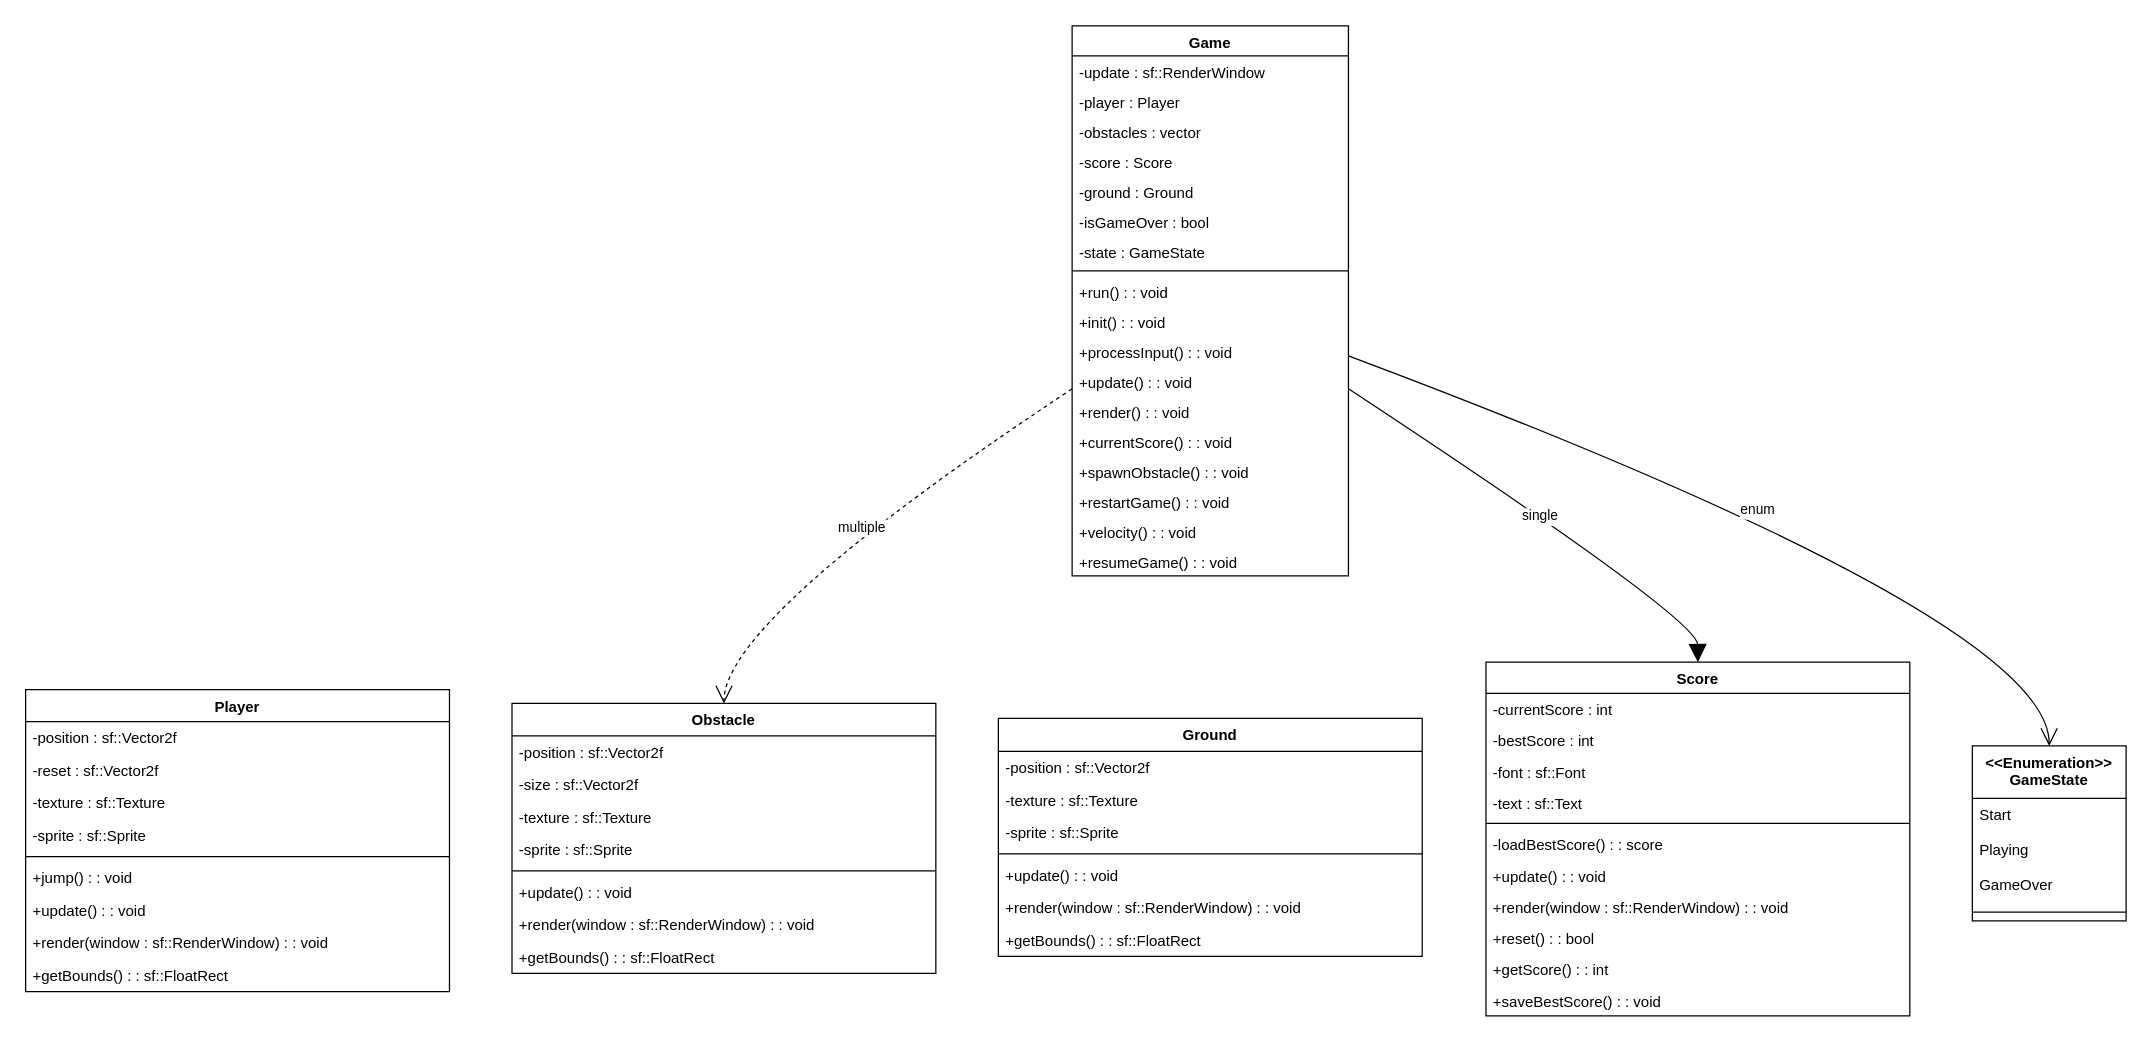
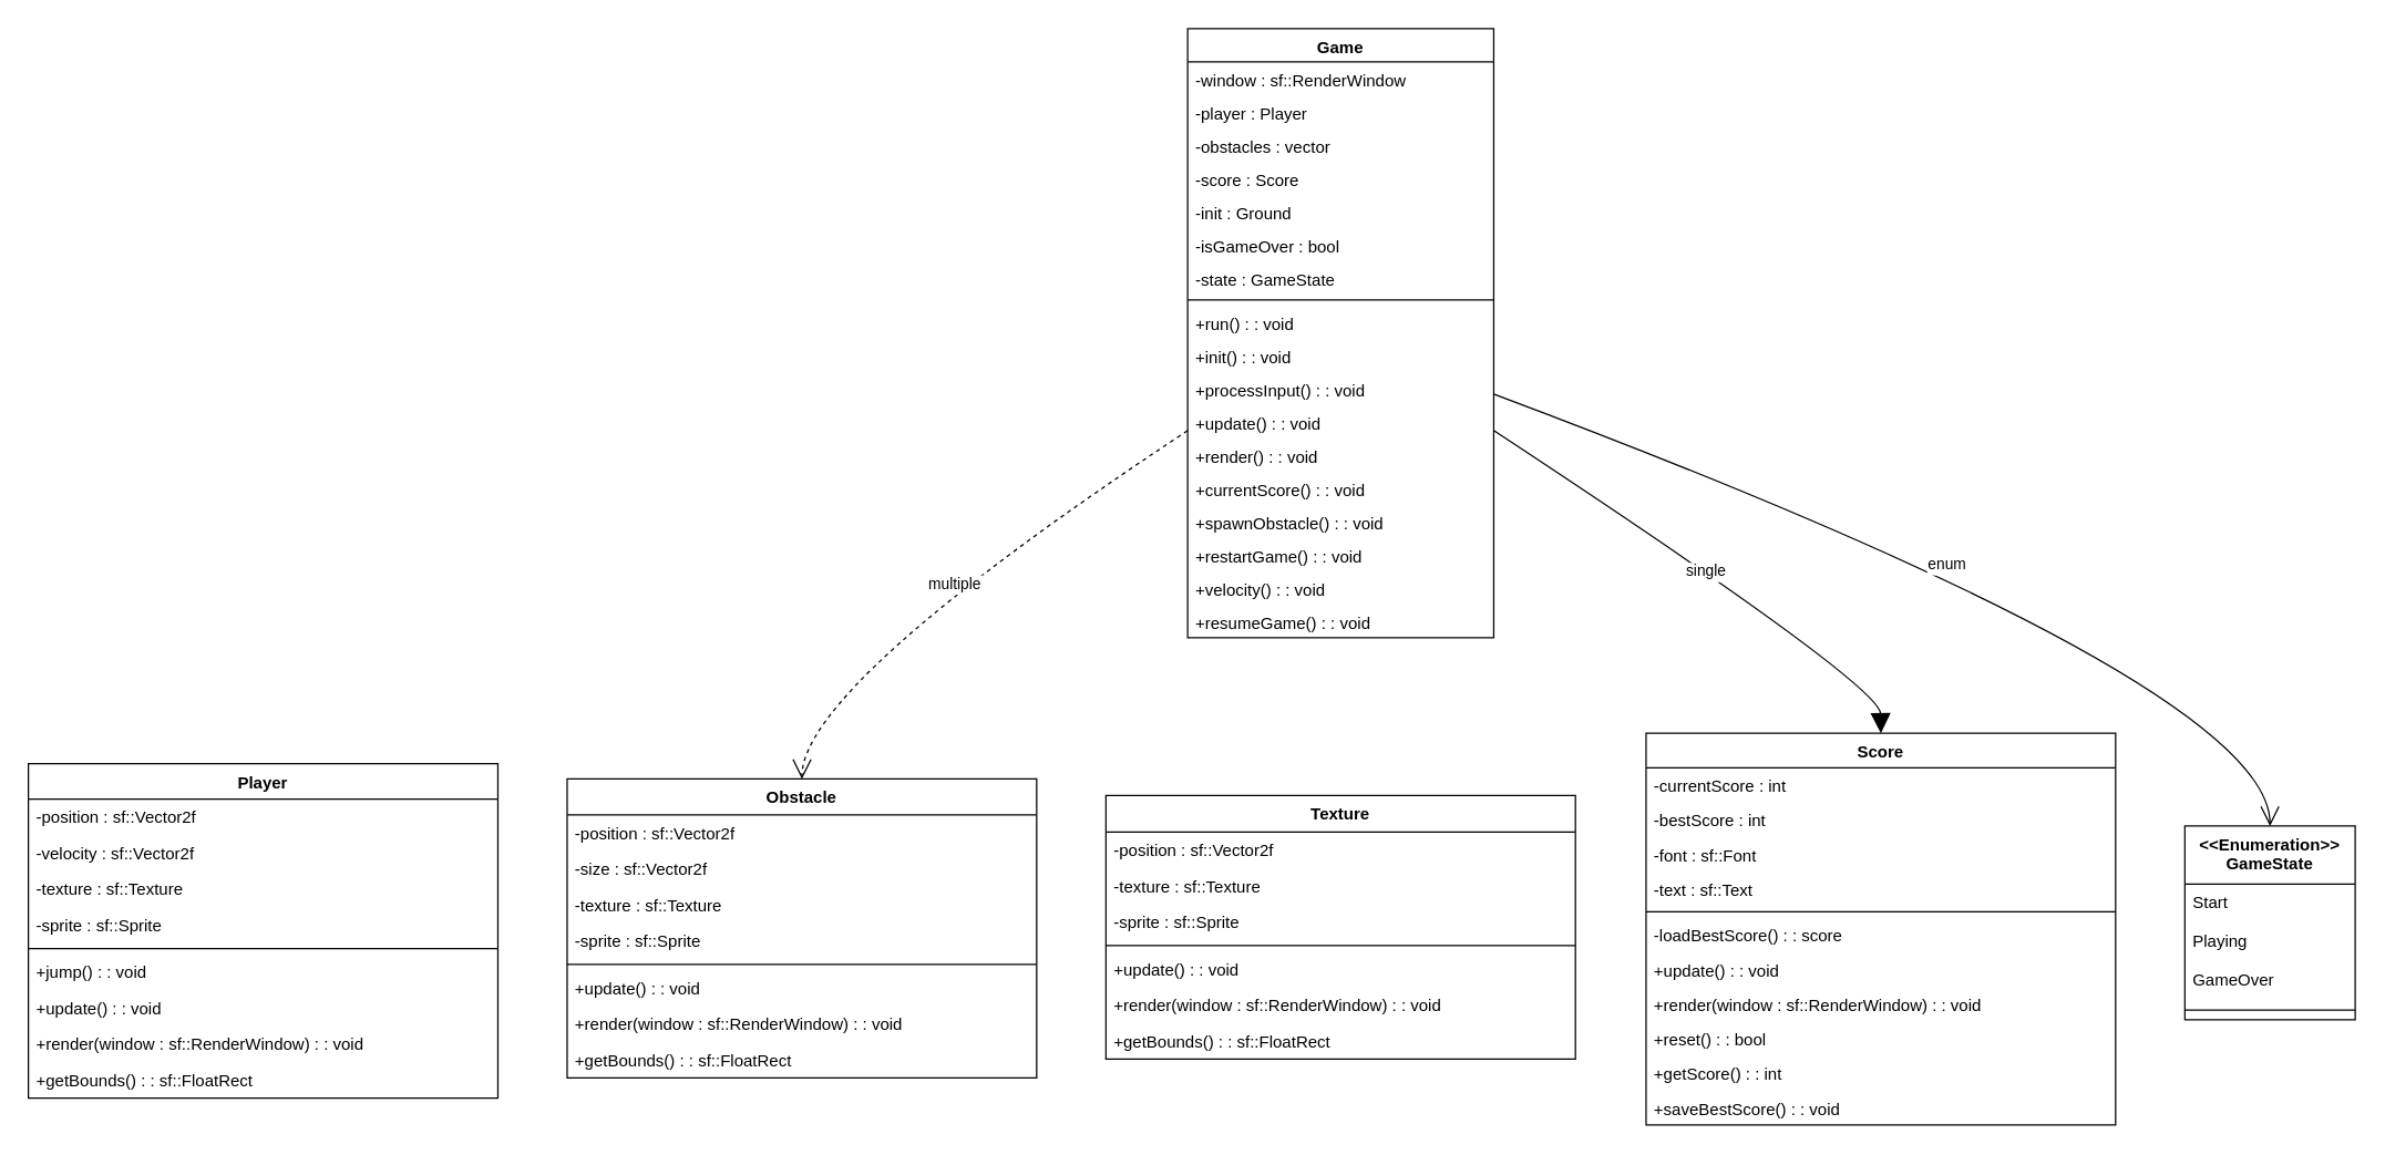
- <mxCell id="3" value="-update : sf::RenderWindow" style="text;strokeColor=none;fillColor=none;align=left;verticalAlign=top;spacingLeft=4;spacingRight=4;overflow=hidden;rotatable=0;points=[[0,0.5],[1,0.5]];portConstraint=eastwest;" vertex="1" parent="2"><mxGeometry y="24" width="221" height="24" as="geometry" /></mxCell>
+ <mxCell id="3" value="-window : sf::RenderWindow" style="text;strokeColor=none;fillColor=none;align=left;verticalAlign=top;spacingLeft=4;spacingRight=4;overflow=hidden;rotatable=0;points=[[0,0.5],[1,0.5]];portConstraint=eastwest;" vertex="1" parent="2"><mxGeometry y="24" width="221" height="24" as="geometry" /></mxCell>
- <mxCell id="7" value="-ground : Ground" style="text;strokeColor=none;fillColor=none;align=left;verticalAlign=top;spacingLeft=4;spacingRight=4;overflow=hidden;rotatable=0;points=[[0,0.5],[1,0.5]];portConstraint=eastwest;" vertex="1" parent="2"><mxGeometry y="120" width="221" height="24" as="geometry" /></mxCell>
+ <mxCell id="7" value="-init : Ground" style="text;strokeColor=none;fillColor=none;align=left;verticalAlign=top;spacingLeft=4;spacingRight=4;overflow=hidden;rotatable=0;points=[[0,0.5],[1,0.5]];portConstraint=eastwest;" vertex="1" parent="2"><mxGeometry y="120" width="221" height="24" as="geometry" /></mxCell>
- <mxCell id="40" value="Ground" style="swimlane;fontStyle=1;align=center;verticalAlign=top;childLayout=stackLayout;horizontal=1;startSize=26.357;horizontalStack=0;resizeParent=1;resizeParentMax=0;resizeLast=0;collapsible=0;marginBottom=0;" vertex="1" parent="1"><mxGeometry x="798" y="574" width="339" height="190.357" as="geometry" /></mxCell>
+ <mxCell id="40" value="Texture" style="swimlane;fontStyle=1;align=center;verticalAlign=top;childLayout=stackLayout;horizontal=1;startSize=26.357;horizontalStack=0;resizeParent=1;resizeParentMax=0;resizeLast=0;collapsible=0;marginBottom=0;" vertex="1" parent="1"><mxGeometry x="798" y="574" width="339" height="190.357" as="geometry" /></mxCell>
- <mxCell id="23" value="-reset : sf::Vector2f" style="text;strokeColor=none;fillColor=none;align=left;verticalAlign=top;spacingLeft=4;spacingRight=4;overflow=hidden;rotatable=0;points=[[0,0.5],[1,0.5]];portConstraint=eastwest;" vertex="1" parent="21"><mxGeometry y="51.5" width="339" height="26" as="geometry" /></mxCell>
+ <mxCell id="23" value="-velocity : sf::Vector2f" style="text;strokeColor=none;fillColor=none;align=left;verticalAlign=top;spacingLeft=4;spacingRight=4;overflow=hidden;rotatable=0;points=[[0,0.5],[1,0.5]];portConstraint=eastwest;" vertex="1" parent="21"><mxGeometry y="51.5" width="339" height="26" as="geometry" /></mxCell>
